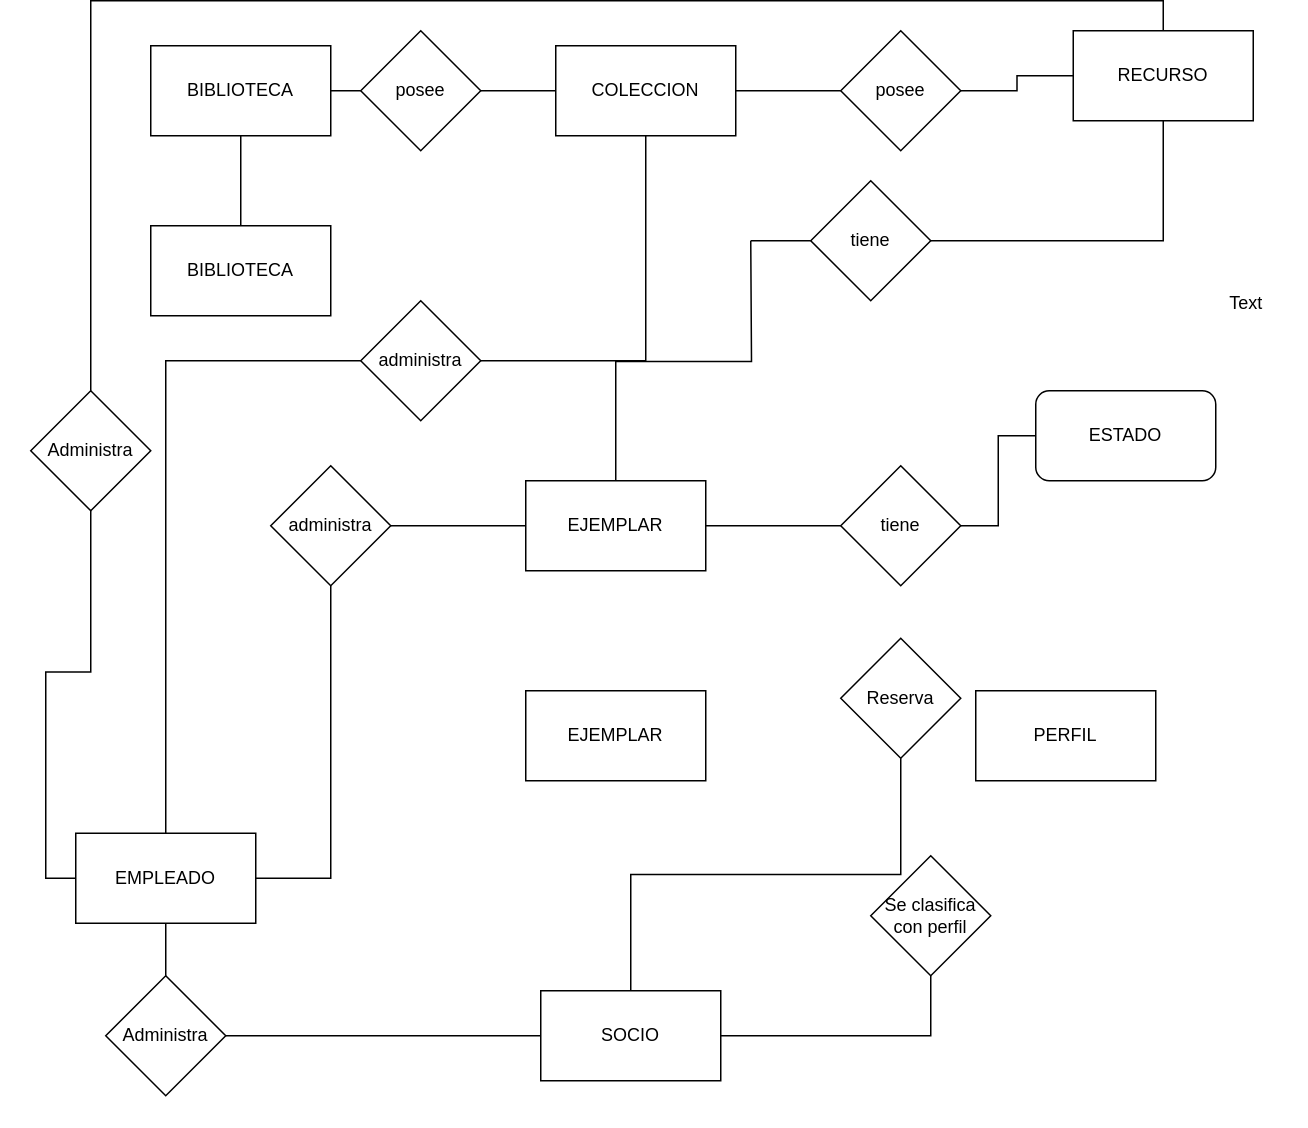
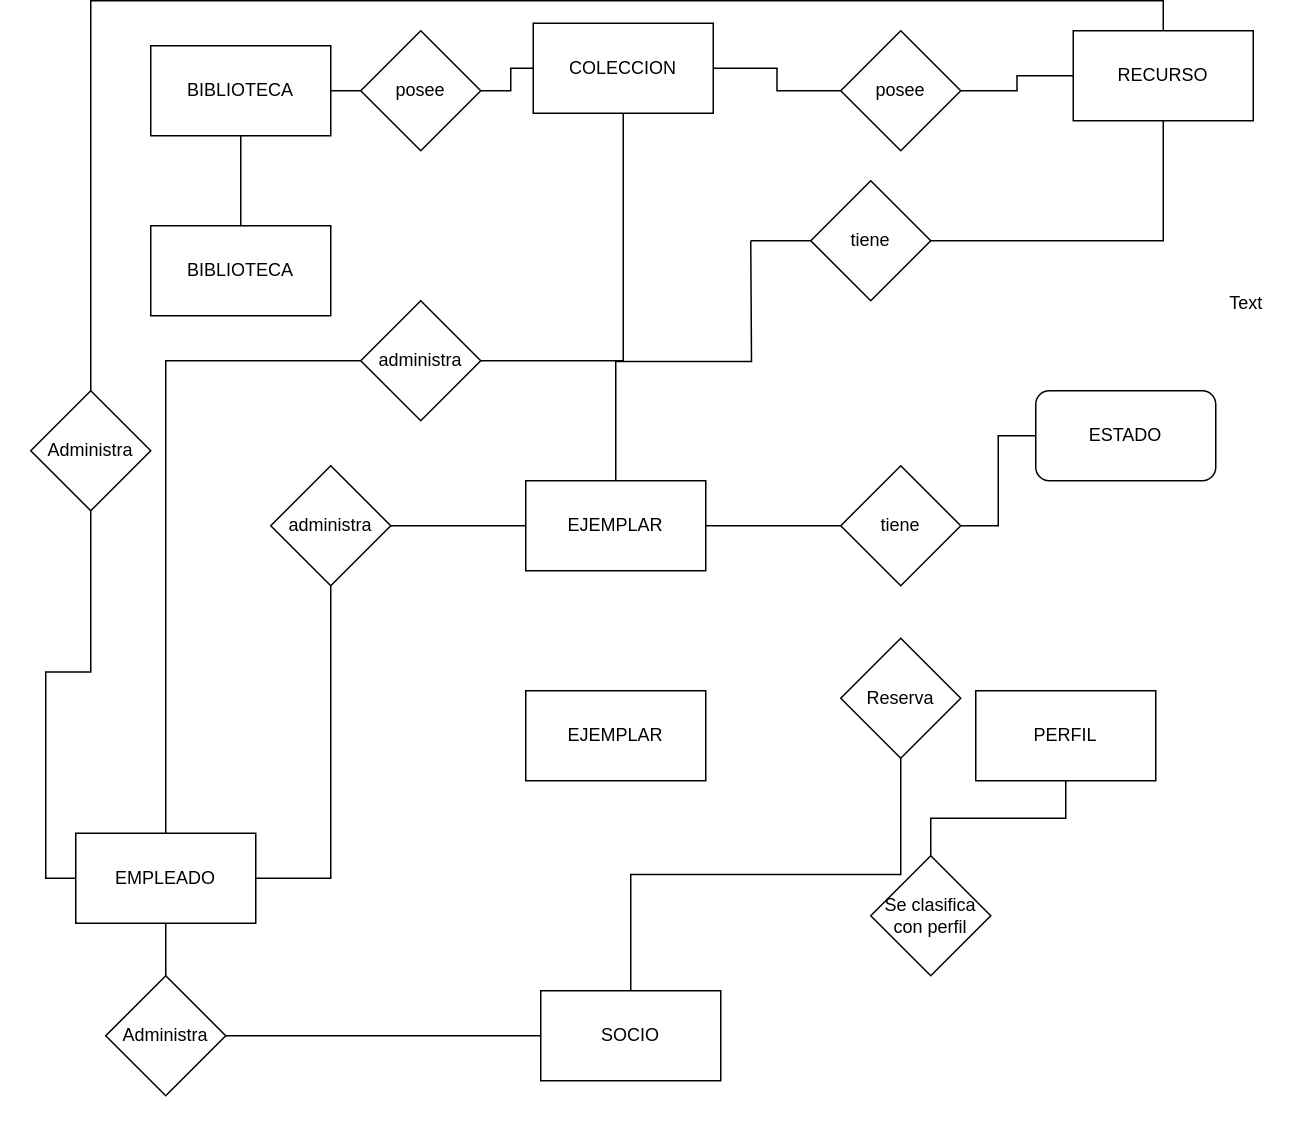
- <mxCell id="4" value="COLECCION" style="rounded=0;whiteSpace=wrap;html=1;" vertex="1" parent="1"><mxGeometry x="370" y="30" width="120" height="60" as="geometry" /></mxCell>
+ <mxCell id="4" value="COLECCION" style="rounded=0;whiteSpace=wrap;html=1;" vertex="1" parent="1"><mxGeometry x="355" y="15" width="120" height="60" as="geometry" /></mxCell>
+ <mxCell id="26" value="" style="edgeStyle=orthogonalEdgeStyle;rounded=0;orthogonalLoop=1;jettySize=auto;html=1;startArrow=none;startFill=0;endArrow=none;endFill=0;strokeWidth=1;" edge="1" parent="1" source="27" target="13"><mxGeometry relative="1" as="geometry" /></mxCell>
- <mxCell id="11" value="" style="edgeStyle=orthogonalEdgeStyle;rounded=0;orthogonalLoop=1;jettySize=auto;html=1;startArrow=none;startFill=0;endArrow=none;endFill=0;strokeWidth=1;" edge="1" parent="1" source="12" target="27"><mxGeometry relative="1" as="geometry" /></mxCell>
